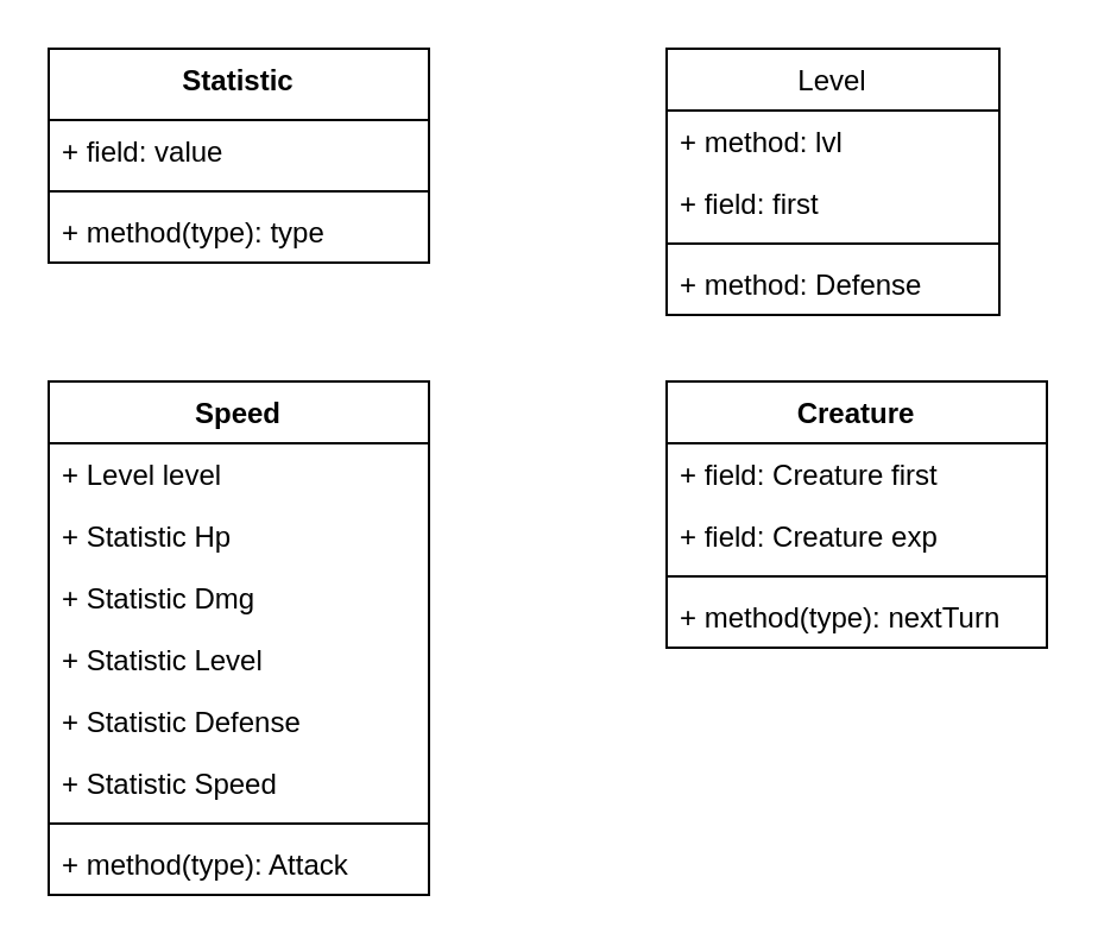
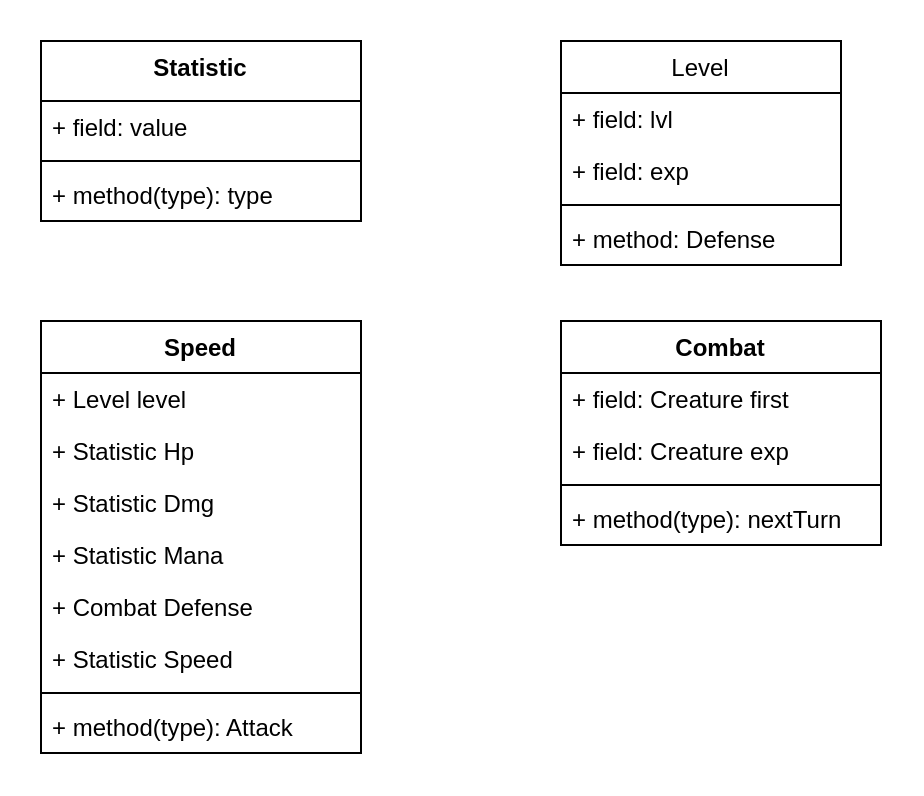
- <mxCell id="21" value="+ method: lvl" style="text;strokeColor=none;fillColor=none;align=left;verticalAlign=top;spacingLeft=4;spacingRight=4;overflow=hidden;rotatable=0;points=[[0,0.5],[1,0.5]];portConstraint=eastwest;" vertex="1" parent="20"><mxGeometry y="26" width="140" height="26" as="geometry" /></mxCell>
+ <mxCell id="21" value="+ field: lvl" style="text;strokeColor=none;fillColor=none;align=left;verticalAlign=top;spacingLeft=4;spacingRight=4;overflow=hidden;rotatable=0;points=[[0,0.5],[1,0.5]];portConstraint=eastwest;" vertex="1" parent="20"><mxGeometry y="26" width="140" height="26" as="geometry" /></mxCell>
- <mxCell id="22" value="+ field: first" style="text;strokeColor=none;fillColor=none;align=left;verticalAlign=top;spacingLeft=4;spacingRight=4;overflow=hidden;rotatable=0;points=[[0,0.5],[1,0.5]];portConstraint=eastwest;" vertex="1" parent="20"><mxGeometry y="52" width="140" height="26" as="geometry" /></mxCell>
+ <mxCell id="22" value="+ field: exp" style="text;strokeColor=none;fillColor=none;align=left;verticalAlign=top;spacingLeft=4;spacingRight=4;overflow=hidden;rotatable=0;points=[[0,0.5],[1,0.5]];portConstraint=eastwest;" vertex="1" parent="20"><mxGeometry y="52" width="140" height="26" as="geometry" /></mxCell>
- <mxCell id="2" value="Creature" style="swimlane;fontStyle=1;align=center;verticalAlign=top;childLayout=stackLayout;horizontal=1;startSize=26;horizontalStack=0;resizeParent=1;resizeParentMax=0;resizeLast=0;collapsible=1;marginBottom=0;" vertex="1" parent="1"><mxGeometry x="280" y="160" width="160" height="112" as="geometry" /></mxCell>
+ <mxCell id="2" value="Combat" style="swimlane;fontStyle=1;align=center;verticalAlign=top;childLayout=stackLayout;horizontal=1;startSize=26;horizontalStack=0;resizeParent=1;resizeParentMax=0;resizeLast=0;collapsible=1;marginBottom=0;" vertex="1" parent="1"><mxGeometry x="280" y="160" width="160" height="112" as="geometry" /></mxCell>
- <mxCell id="11" value="+ Statistic Level" style="text;strokeColor=none;fillColor=none;align=left;verticalAlign=top;spacingLeft=4;spacingRight=4;overflow=hidden;rotatable=0;points=[[0,0.5],[1,0.5]];portConstraint=eastwest;" vertex="1" parent="7"><mxGeometry y="104" width="160" height="26" as="geometry" /></mxCell>
+ <mxCell id="11" value="+ Statistic Mana" style="text;strokeColor=none;fillColor=none;align=left;verticalAlign=top;spacingLeft=4;spacingRight=4;overflow=hidden;rotatable=0;points=[[0,0.5],[1,0.5]];portConstraint=eastwest;" vertex="1" parent="7"><mxGeometry y="104" width="160" height="26" as="geometry" /></mxCell>
- <mxCell id="12" value="+ Statistic Defense" style="text;strokeColor=none;fillColor=none;align=left;verticalAlign=top;spacingLeft=4;spacingRight=4;overflow=hidden;rotatable=0;points=[[0,0.5],[1,0.5]];portConstraint=eastwest;" vertex="1" parent="7"><mxGeometry y="130" width="160" height="26" as="geometry" /></mxCell>
+ <mxCell id="12" value="+ Combat Defense" style="text;strokeColor=none;fillColor=none;align=left;verticalAlign=top;spacingLeft=4;spacingRight=4;overflow=hidden;rotatable=0;points=[[0,0.5],[1,0.5]];portConstraint=eastwest;" vertex="1" parent="7"><mxGeometry y="130" width="160" height="26" as="geometry" /></mxCell>
